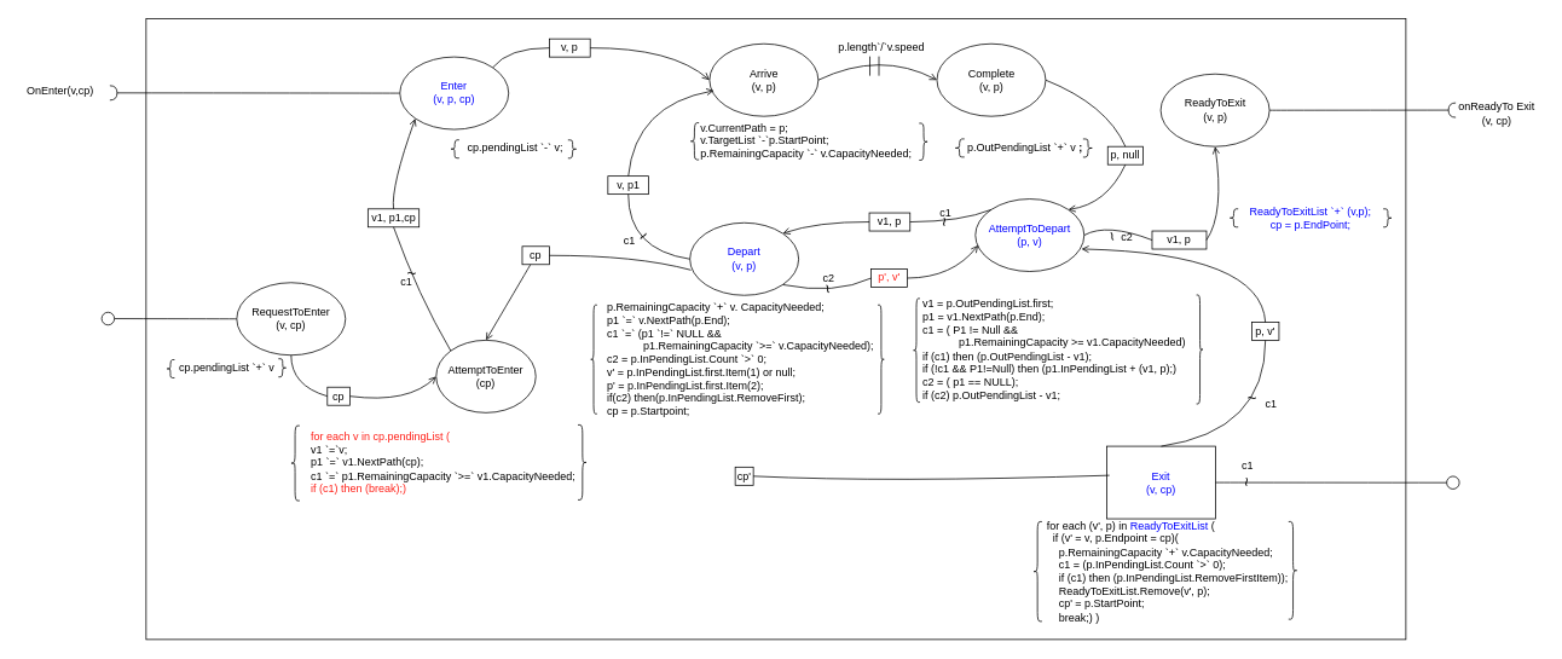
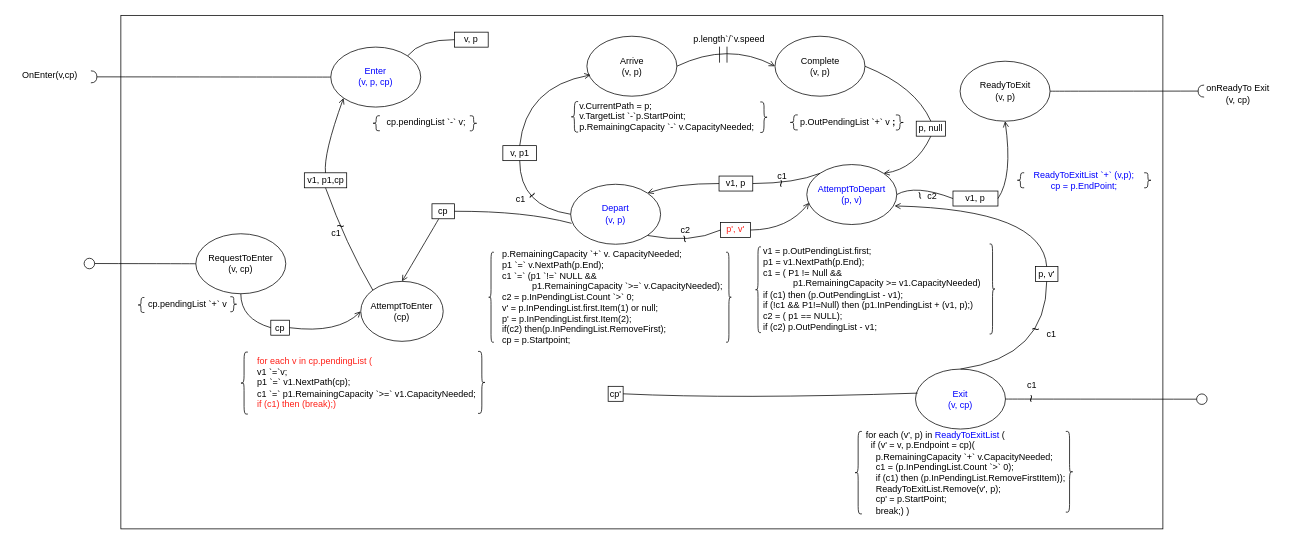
- <mxCell id="50" value="" style="curved=1;endArrow=open;html=1;rounded=0;exitX=1;exitY=0.5;exitDx=0;exitDy=0;endFill=0;startArrow=none;entryX=0;entryY=0.5;entryDx=0;entryDy=0;" parent="1" source="55" target="10" edge="1"><mxGeometry width="50" height="50" relative="1" as="geometry"><mxPoint x="498.5" y="169.41" as="sourcePoint" /><mxPoint x="571.5" y="95" as="targetPoint" /><Array as="points"><mxPoint x="740" y="52" /></Array></mxGeometry></mxCell>
- <mxCell id="36" value="&lt;font color=&quot;#0000ff&quot;&gt;Exit&lt;br&gt;(v, cp)&lt;/font&gt;" style="whiteSpace=wrap;html=1;fontColor=#000000;rounded=0;" parent="1" vertex="1"><mxGeometry x="1220" y="491.83" width="120" height="80" as="geometry" /></mxCell>
+ <mxCell id="36" value="&lt;font color=&quot;#0000ff&quot;&gt;Exit&lt;br&gt;(v, cp)&lt;/font&gt;" style="ellipse;whiteSpace=wrap;html=1;fontColor=#000000;" parent="1" vertex="1"><mxGeometry x="1220" y="491.83" width="120" height="80" as="geometry" /></mxCell>
